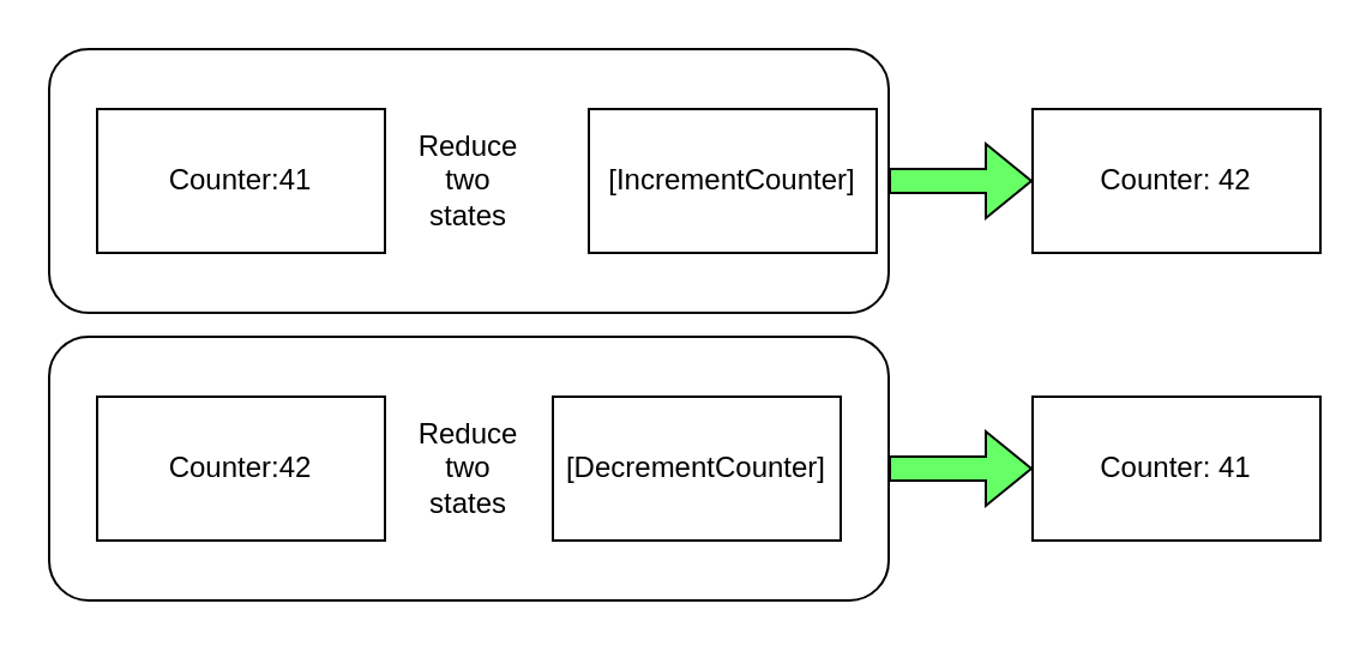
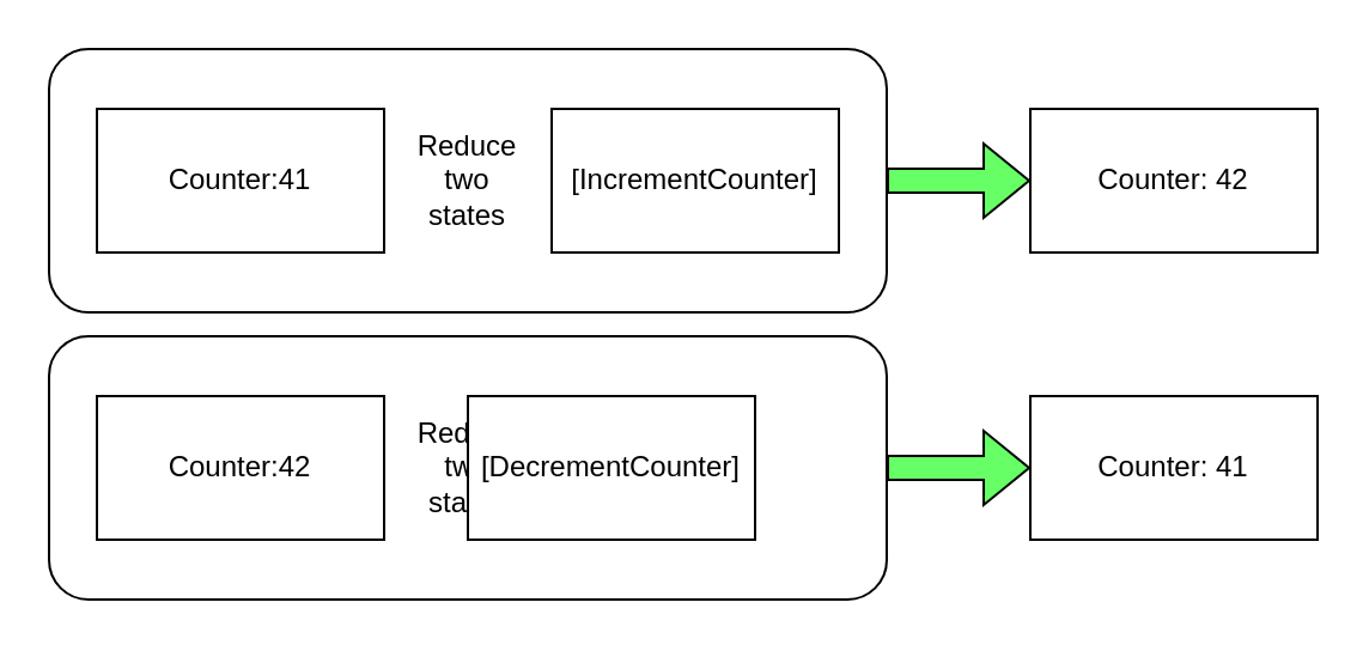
- <mxCell id="4" value="[IncrementCounter]" style="rounded=0;whiteSpace=wrap;html=1;" parent="1" vertex="1"><mxGeometry x="245" y="45" width="120" height="60" as="geometry" /></mxCell>
+ <mxCell id="4" value="[IncrementCounter]" style="rounded=0;whiteSpace=wrap;html=1;" parent="1" vertex="1"><mxGeometry x="230" y="45" width="120" height="60" as="geometry" /></mxCell>
- <mxCell id="9" value="[DecrementCounter]" style="rounded=0;whiteSpace=wrap;html=1;" vertex="1" parent="1"><mxGeometry x="230" y="165" width="120" height="60" as="geometry" /></mxCell>
+ <mxCell id="9" value="[DecrementCounter]" style="rounded=0;whiteSpace=wrap;html=1;" vertex="1" parent="1"><mxGeometry x="195" y="165" width="120" height="60" as="geometry" /></mxCell>
